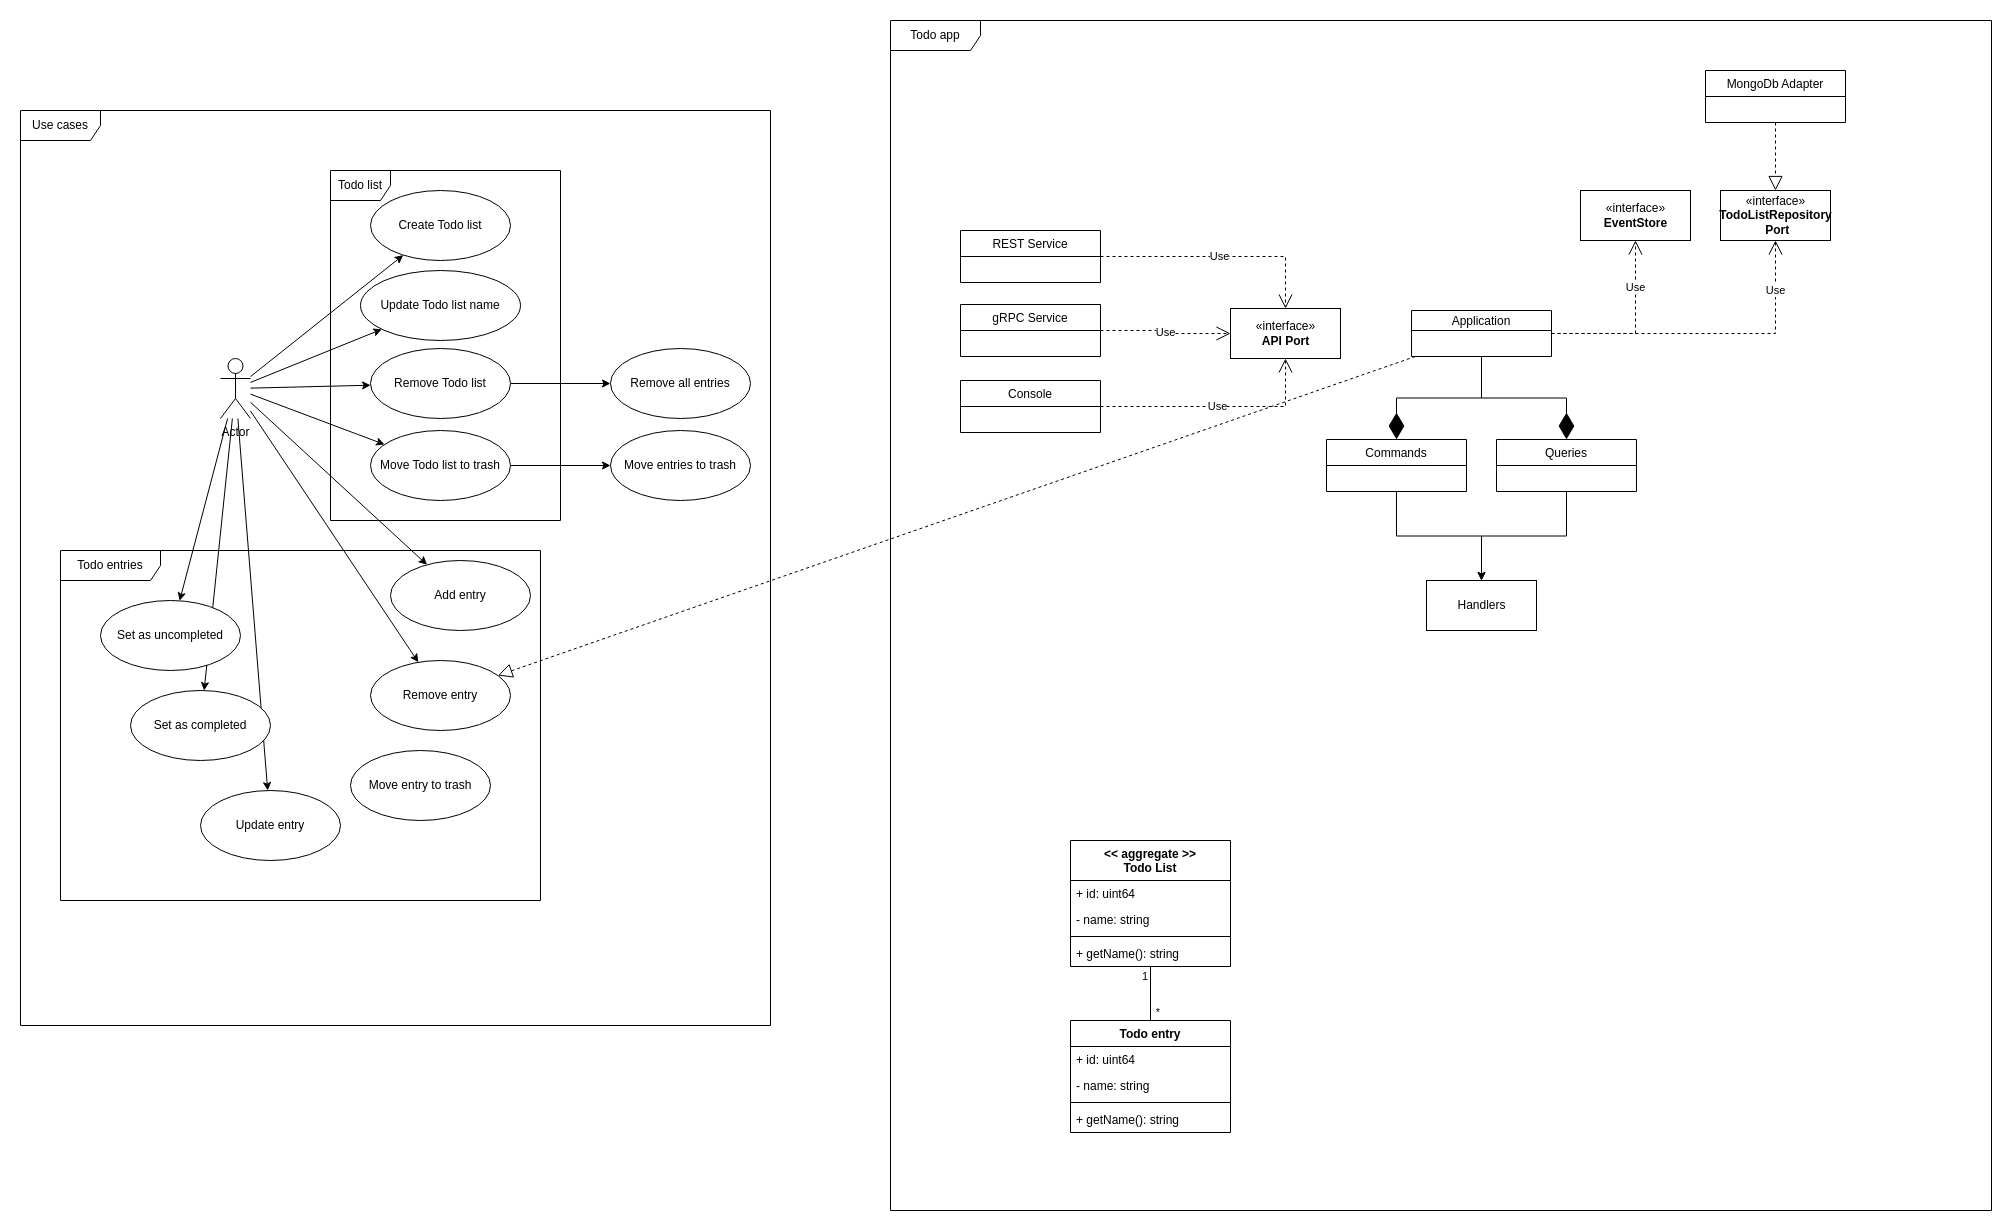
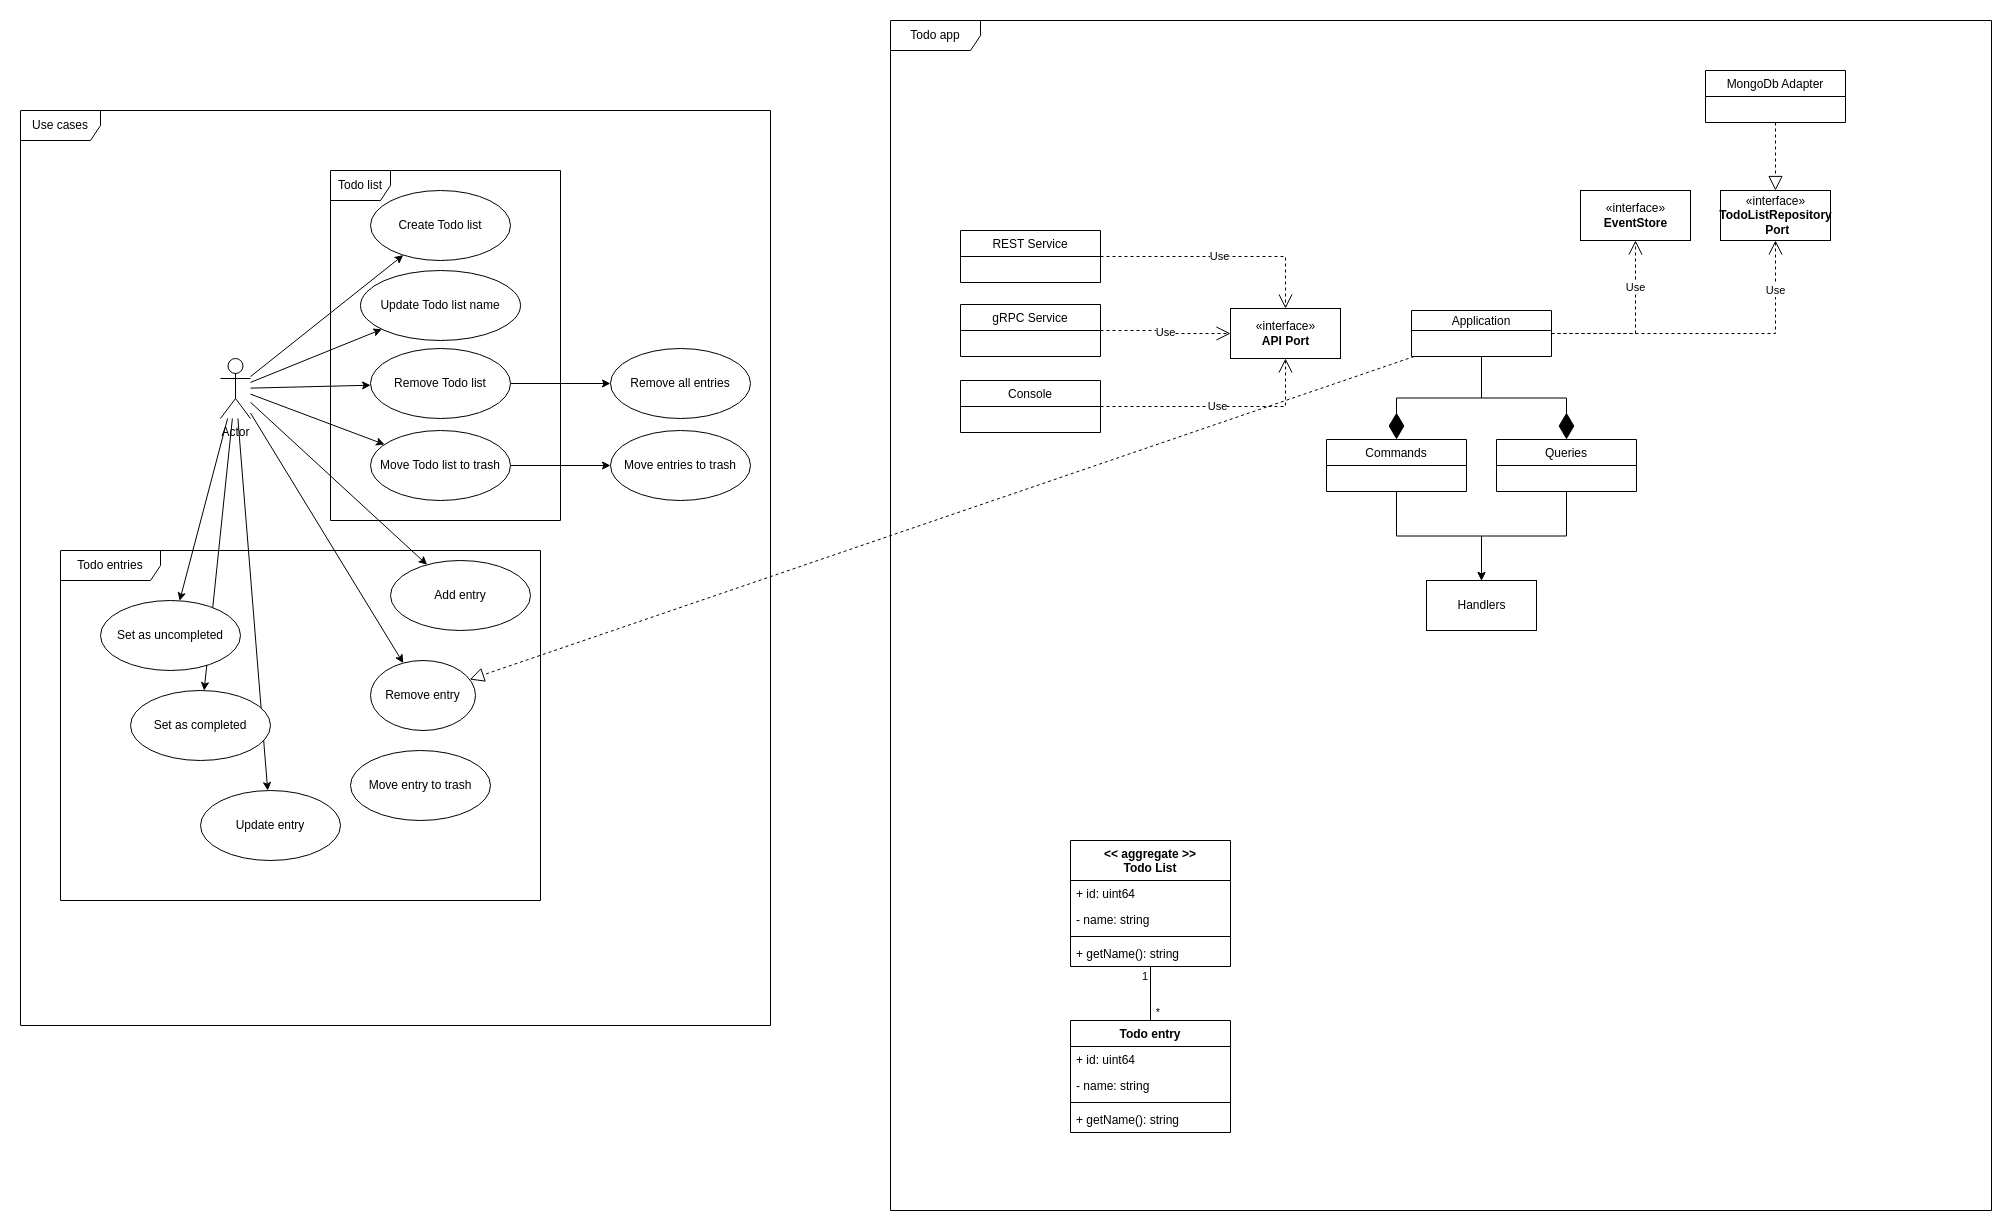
- <mxCell id="26" value="Remove entry" style="ellipse;whiteSpace=wrap;html=1;" parent="1" vertex="1"><mxGeometry x="370" y="660" width="140" height="70" as="geometry" /></mxCell>
+ <mxCell id="26" value="Remove entry" style="ellipse;whiteSpace=wrap;html=1;" parent="1" vertex="1"><mxGeometry x="370" y="660" width="105" height="70" as="geometry" /></mxCell>
